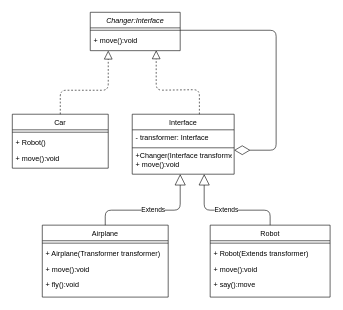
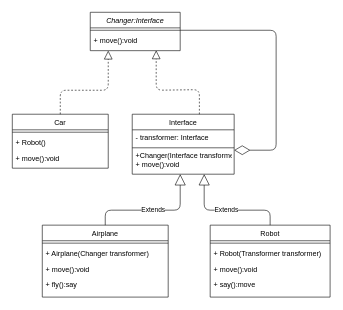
- <mxCell id="17" value="+ Airplane(Transformer transformer)" style="text;align=left;verticalAlign=top;spacingLeft=4;spacingRight=4;overflow=hidden;rotatable=0;points=[[0,0.5],[1,0.5]];portConstraint=eastwest;fontStyle=0" vertex="1" parent="15"><mxGeometry y="34" width="210" height="26" as="geometry" /></mxCell>
+ <mxCell id="17" value="+ Airplane(Changer transformer)" style="text;align=left;verticalAlign=top;spacingLeft=4;spacingRight=4;overflow=hidden;rotatable=0;points=[[0,0.5],[1,0.5]];portConstraint=eastwest;fontStyle=0" vertex="1" parent="15"><mxGeometry y="34" width="210" height="26" as="geometry" /></mxCell>
- <mxCell id="22" value="+ Robot(Extends transformer)" style="text;align=left;verticalAlign=top;spacingLeft=4;spacingRight=4;overflow=hidden;rotatable=0;points=[[0,0.5],[1,0.5]];portConstraint=eastwest;fontStyle=0" vertex="1" parent="20"><mxGeometry y="34" width="200" height="26" as="geometry" /></mxCell>
+ <mxCell id="22" value="+ Robot(Transformer transformer)" style="text;align=left;verticalAlign=top;spacingLeft=4;spacingRight=4;overflow=hidden;rotatable=0;points=[[0,0.5],[1,0.5]];portConstraint=eastwest;fontStyle=0" vertex="1" parent="20"><mxGeometry y="34" width="200" height="26" as="geometry" /></mxCell>
- <mxCell id="19" value="+ fly():void" style="text;align=left;verticalAlign=top;spacingLeft=4;spacingRight=4;overflow=hidden;rotatable=0;points=[[0,0.5],[1,0.5]];portConstraint=eastwest;" vertex="1" parent="15"><mxGeometry y="86" width="210" height="26" as="geometry" /></mxCell>
+ <mxCell id="19" value="+ fly():say" style="text;align=left;verticalAlign=top;spacingLeft=4;spacingRight=4;overflow=hidden;rotatable=0;points=[[0,0.5],[1,0.5]];portConstraint=eastwest;" vertex="1" parent="15"><mxGeometry y="86" width="210" height="26" as="geometry" /></mxCell>
